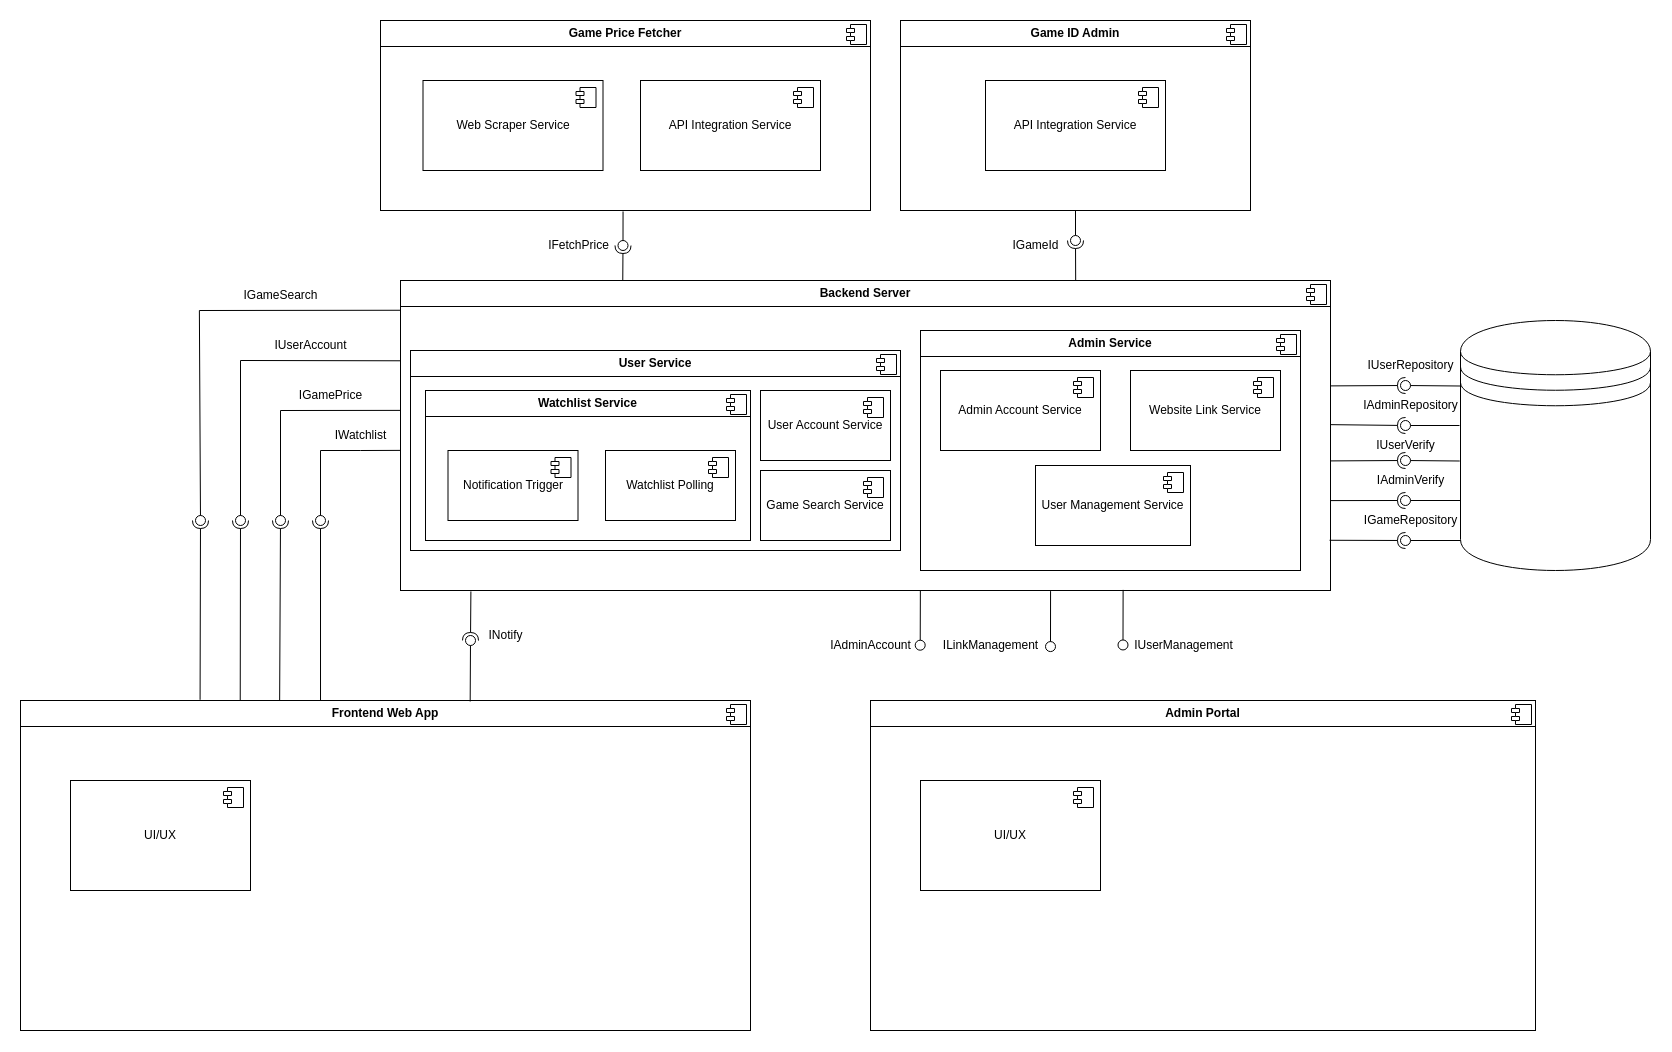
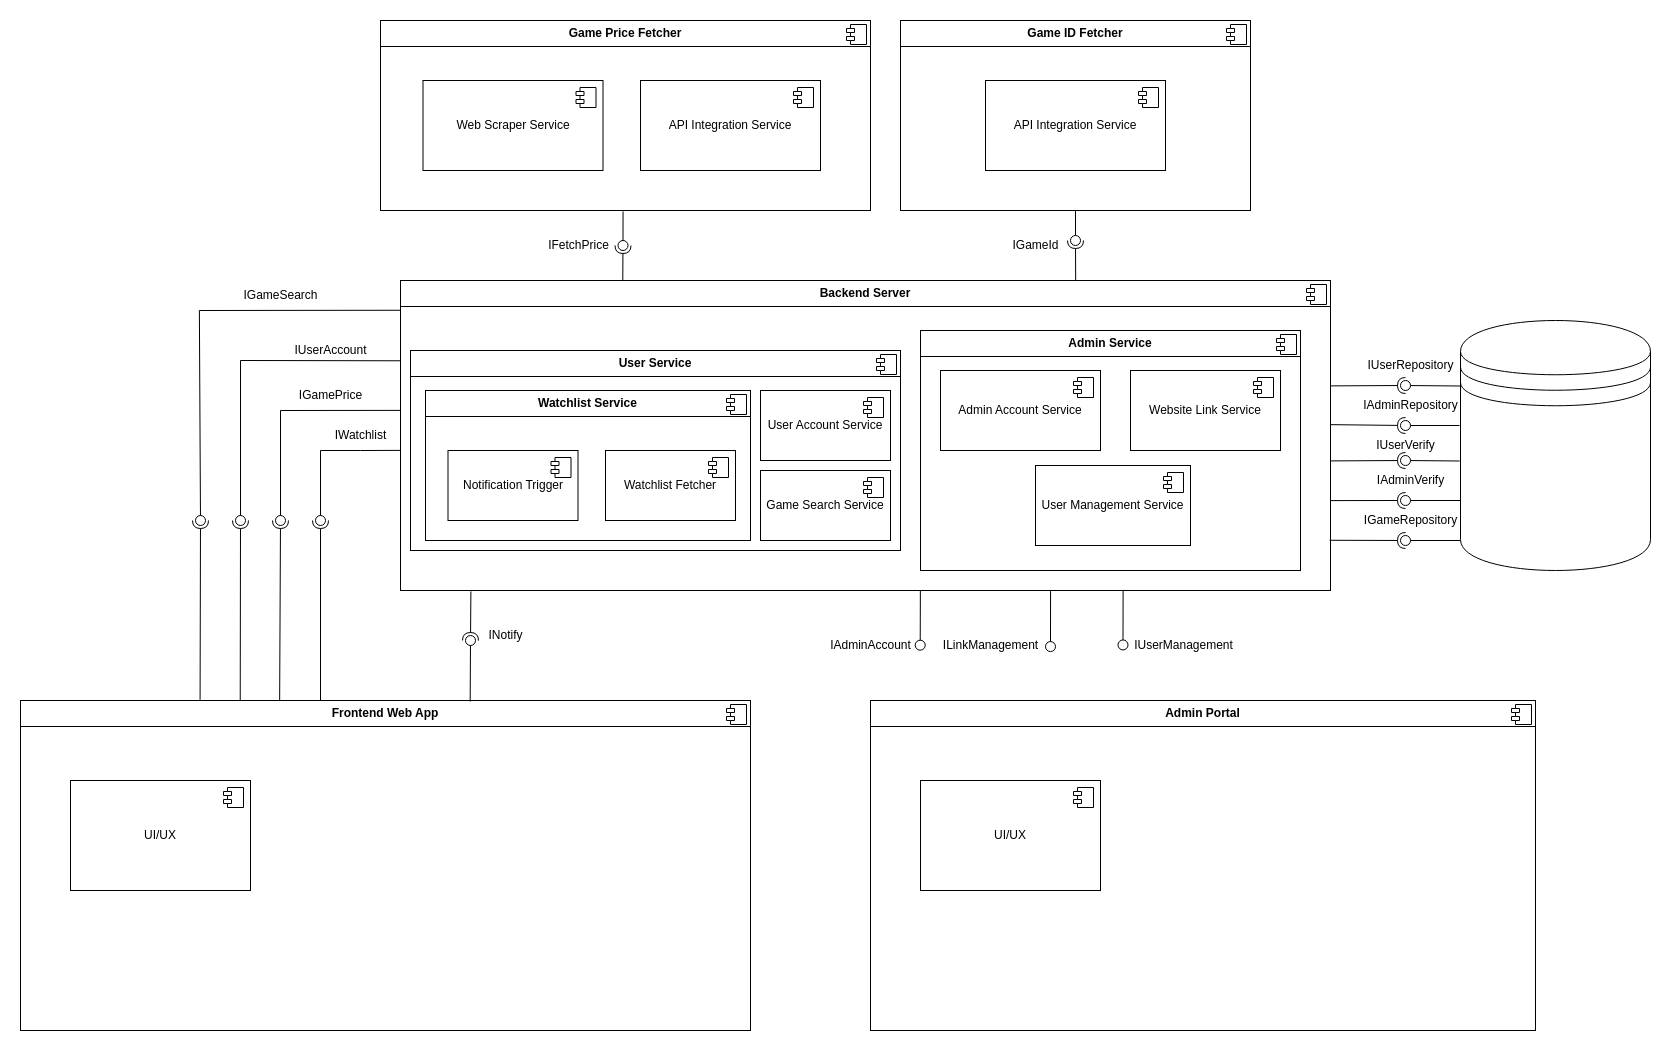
- <mxCell id="16" value="&lt;p style=&quot;margin:0px;margin-top:6px;text-align:center;&quot;&gt;&lt;b&gt;Game ID Admin&lt;/b&gt;&lt;/p&gt;&lt;hr size=&quot;1&quot; style=&quot;border-style:solid;&quot;&gt;&lt;p style=&quot;margin:0px;margin-left:8px;&quot;&gt;&lt;br&gt;&lt;/p&gt;" style="align=left;overflow=fill;html=1;dropTarget=0;whiteSpace=wrap;" parent="1" vertex="1"><mxGeometry x="900" y="20" width="350" height="190" as="geometry" /></mxCell>
+ <mxCell id="16" value="&lt;p style=&quot;margin:0px;margin-top:6px;text-align:center;&quot;&gt;&lt;b&gt;Game ID Fetcher&lt;/b&gt;&lt;/p&gt;&lt;hr size=&quot;1&quot; style=&quot;border-style:solid;&quot;&gt;&lt;p style=&quot;margin:0px;margin-left:8px;&quot;&gt;&lt;br&gt;&lt;/p&gt;" style="align=left;overflow=fill;html=1;dropTarget=0;whiteSpace=wrap;" parent="1" vertex="1"><mxGeometry x="900" y="20" width="350" height="190" as="geometry" /></mxCell>
- <mxCell id="28" value="IUserAccount" style="text;html=1;align=center;verticalAlign=middle;resizable=0;points=[];autosize=1;strokeColor=none;fillColor=none;" parent="1" vertex="1"><mxGeometry x="260" y="330" width="100" height="30" as="geometry" /></mxCell>
+ <mxCell id="28" value="IUserAccount" style="text;html=1;align=center;verticalAlign=middle;resizable=0;points=[];autosize=1;strokeColor=none;fillColor=none;" parent="1" vertex="1"><mxGeometry x="280" y="335" width="100" height="30" as="geometry" /></mxCell>
- <mxCell id="58" value="Watchlist Polling" style="html=1;dropTarget=0;whiteSpace=wrap;" parent="1" vertex="1"><mxGeometry x="605" y="450" width="130" height="70" as="geometry" /></mxCell>
+ <mxCell id="58" value="Watchlist Fetcher" style="html=1;dropTarget=0;whiteSpace=wrap;" parent="1" vertex="1"><mxGeometry x="605" y="450" width="130" height="70" as="geometry" /></mxCell>
